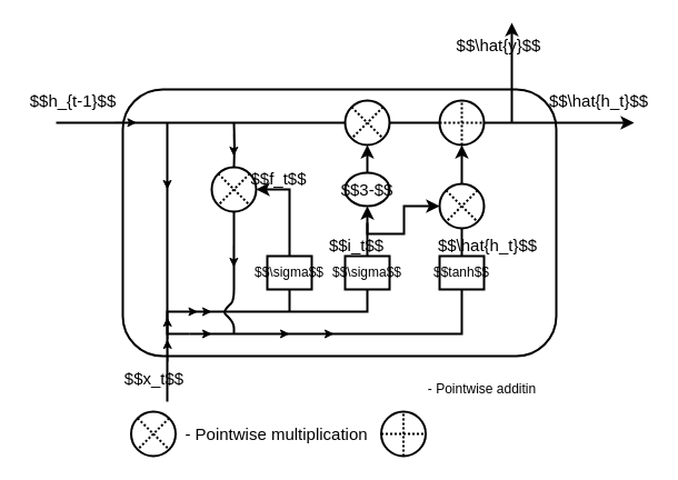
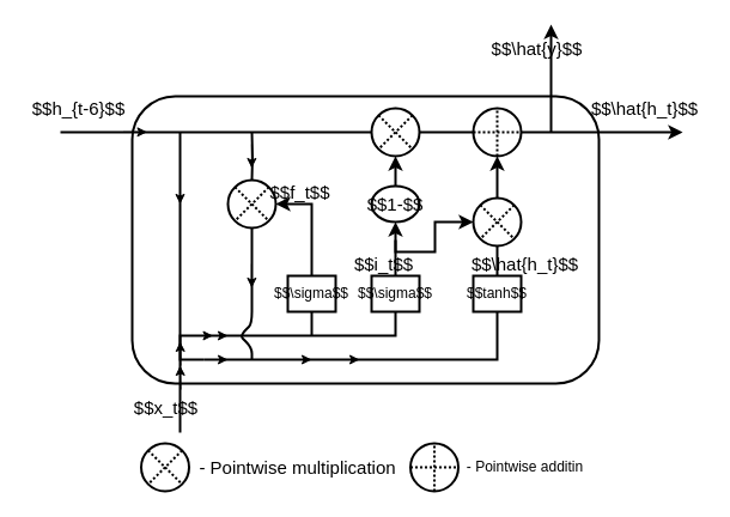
- <mxCell id="3" value="$$h_{t-1}$$" style="text;html=1;align=center;verticalAlign=middle;resizable=0;points=[];autosize=1;fontSize=15;" parent="1" vertex="1"><mxGeometry x="20" y="80" width="90" height="20" as="geometry" /></mxCell>
+ <mxCell id="3" value="$$h_{t-6}$$" style="text;html=1;align=center;verticalAlign=middle;resizable=0;points=[];autosize=1;fontSize=15;" parent="1" vertex="1"><mxGeometry x="20" y="80" width="90" height="20" as="geometry" /></mxCell>
- <mxCell id="11" value="$$3-$$" style="ellipse;whiteSpace=wrap;html=1;fillColor=none;fontSize=15;strokeWidth=2;" parent="1" vertex="1"><mxGeometry x="310" y="155" width="40" height="30" as="geometry" /></mxCell>
+ <mxCell id="11" value="$$1-$$" style="ellipse;whiteSpace=wrap;html=1;fillColor=none;fontSize=15;strokeWidth=2;" parent="1" vertex="1"><mxGeometry x="310" y="155" width="40" height="30" as="geometry" /></mxCell>
- <mxCell id="28" value="- Pointwise additin" style="text;html=1;align=center;verticalAlign=middle;resizable=0;points=[];autosize=1;" parent="1" vertex="1"><mxGeometry x="377.5" y="340" width="110" height="20" as="geometry" /></mxCell>
+ <mxCell id="28" value="- Pointwise additin" style="text;html=1;align=center;verticalAlign=middle;resizable=0;points=[];autosize=1;" parent="1" vertex="1"><mxGeometry x="382.5" y="380" width="110" height="20" as="geometry" /></mxCell>
